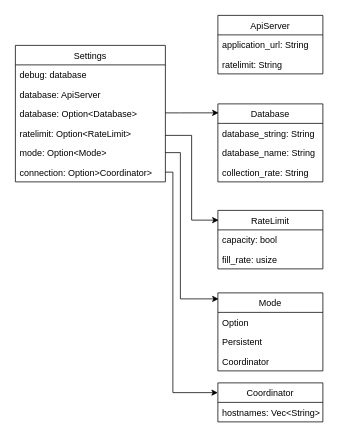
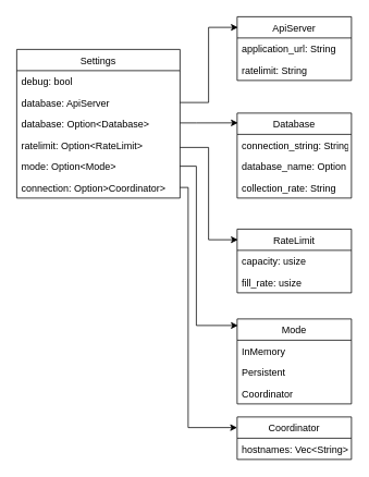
+ <mxCell id="19" style="edgeStyle=orthogonalEdgeStyle;rounded=0;orthogonalLoop=1;jettySize=auto;html=1;entryX=0.007;entryY=0.167;entryDx=0;entryDy=0;entryPerimeter=0;" parent="1" source="14" target="2" edge="1"><mxGeometry relative="1" as="geometry" /></mxCell>
- <mxCell id="13" value="debug: database" style="text;strokeColor=none;fillColor=none;align=left;verticalAlign=top;spacingLeft=4;spacingRight=4;overflow=hidden;rotatable=0;points=[[0,0.5],[1,0.5]];portConstraint=eastwest;" parent="12" vertex="1"><mxGeometry y="26" width="200" height="26" as="geometry" /></mxCell>
+ <mxCell id="13" value="debug: bool" style="text;strokeColor=none;fillColor=none;align=left;verticalAlign=top;spacingLeft=4;spacingRight=4;overflow=hidden;rotatable=0;points=[[0,0.5],[1,0.5]];portConstraint=eastwest;" parent="12" vertex="1"><mxGeometry y="26" width="200" height="26" as="geometry" /></mxCell>
- <mxCell id="6" value="database_string: String" style="text;strokeColor=none;fillColor=none;align=left;verticalAlign=top;spacingLeft=4;spacingRight=4;overflow=hidden;rotatable=0;points=[[0,0.5],[1,0.5]];portConstraint=eastwest;" parent="5" vertex="1"><mxGeometry y="26" width="140" height="26" as="geometry" /></mxCell>
+ <mxCell id="6" value="connection_string: String" style="text;strokeColor=none;fillColor=none;align=left;verticalAlign=top;spacingLeft=4;spacingRight=4;overflow=hidden;rotatable=0;points=[[0,0.5],[1,0.5]];portConstraint=eastwest;" parent="5" vertex="1"><mxGeometry y="26" width="140" height="26" as="geometry" /></mxCell>
- <mxCell id="7" value="database_name: String" style="text;strokeColor=none;fillColor=none;align=left;verticalAlign=top;spacingLeft=4;spacingRight=4;overflow=hidden;rotatable=0;points=[[0,0.5],[1,0.5]];portConstraint=eastwest;" parent="5" vertex="1"><mxGeometry y="52" width="140" height="26" as="geometry" /></mxCell>
+ <mxCell id="7" value="database_name: Option" style="text;strokeColor=none;fillColor=none;align=left;verticalAlign=top;spacingLeft=4;spacingRight=4;overflow=hidden;rotatable=0;points=[[0,0.5],[1,0.5]];portConstraint=eastwest;" parent="5" vertex="1"><mxGeometry y="52" width="140" height="26" as="geometry" /></mxCell>
- <mxCell id="10" value="capacity: bool" style="text;strokeColor=none;fillColor=none;align=left;verticalAlign=top;spacingLeft=4;spacingRight=4;overflow=hidden;rotatable=0;points=[[0,0.5],[1,0.5]];portConstraint=eastwest;" parent="9" vertex="1"><mxGeometry y="26" width="140" height="26" as="geometry" /></mxCell>
+ <mxCell id="10" value="capacity: usize" style="text;strokeColor=none;fillColor=none;align=left;verticalAlign=top;spacingLeft=4;spacingRight=4;overflow=hidden;rotatable=0;points=[[0,0.5],[1,0.5]];portConstraint=eastwest;" parent="9" vertex="1"><mxGeometry y="26" width="140" height="26" as="geometry" /></mxCell>
- <mxCell id="23" value="Option" style="text;strokeColor=none;fillColor=none;align=left;verticalAlign=top;spacingLeft=4;spacingRight=4;overflow=hidden;rotatable=0;points=[[0,0.5],[1,0.5]];portConstraint=eastwest;" vertex="1" parent="22"><mxGeometry y="26" width="140" height="26" as="geometry" /></mxCell>
+ <mxCell id="23" value="InMemory" style="text;strokeColor=none;fillColor=none;align=left;verticalAlign=top;spacingLeft=4;spacingRight=4;overflow=hidden;rotatable=0;points=[[0,0.5],[1,0.5]];portConstraint=eastwest;" vertex="1" parent="22"><mxGeometry y="26" width="140" height="26" as="geometry" /></mxCell>
